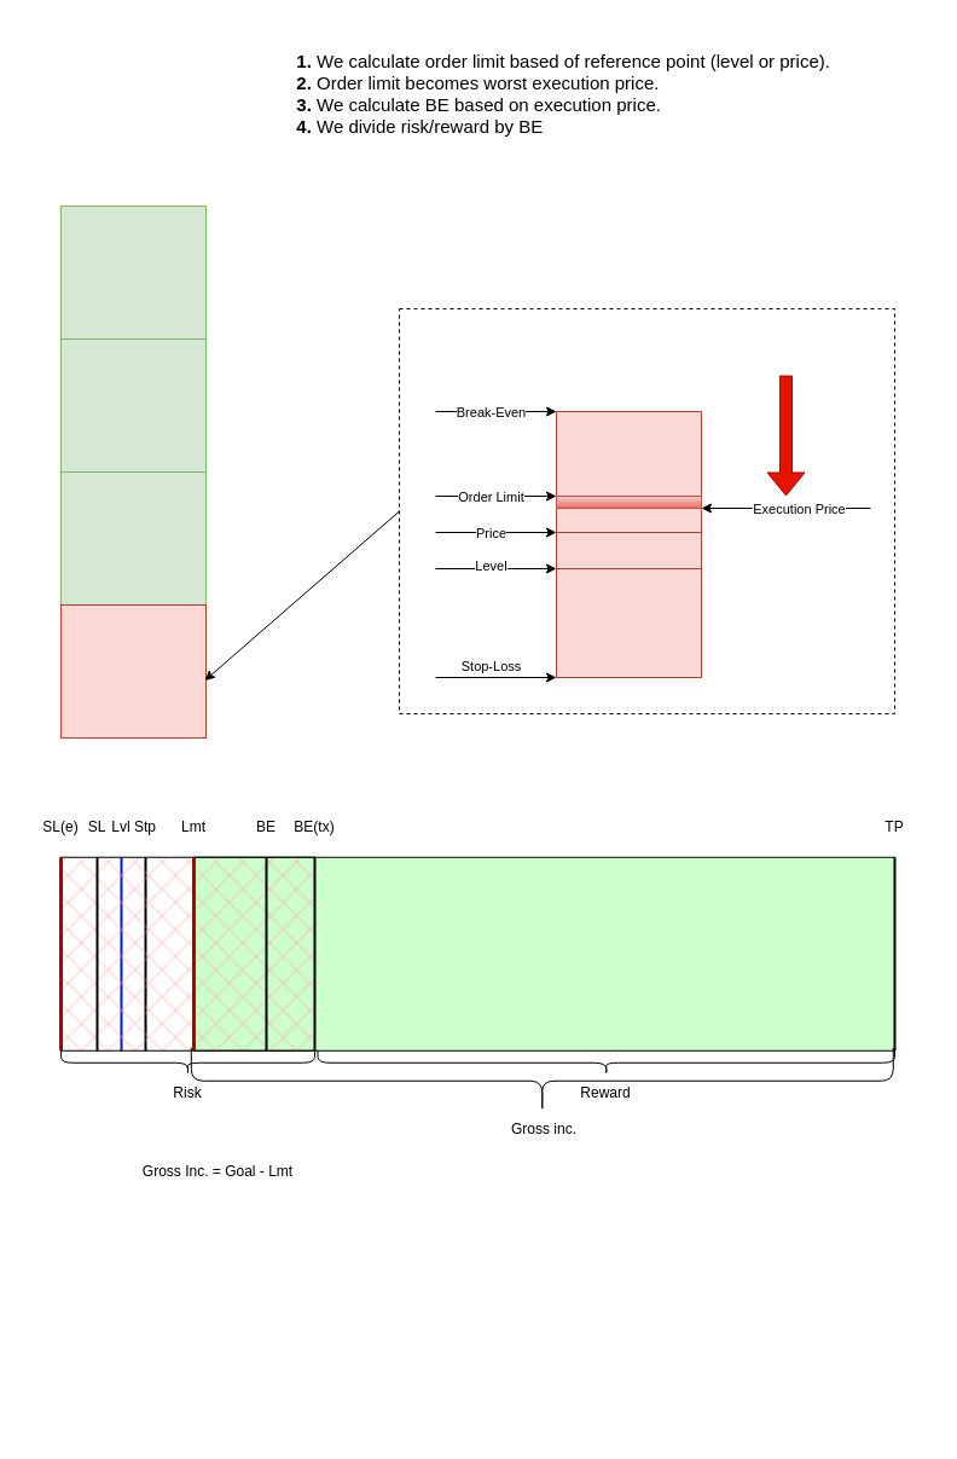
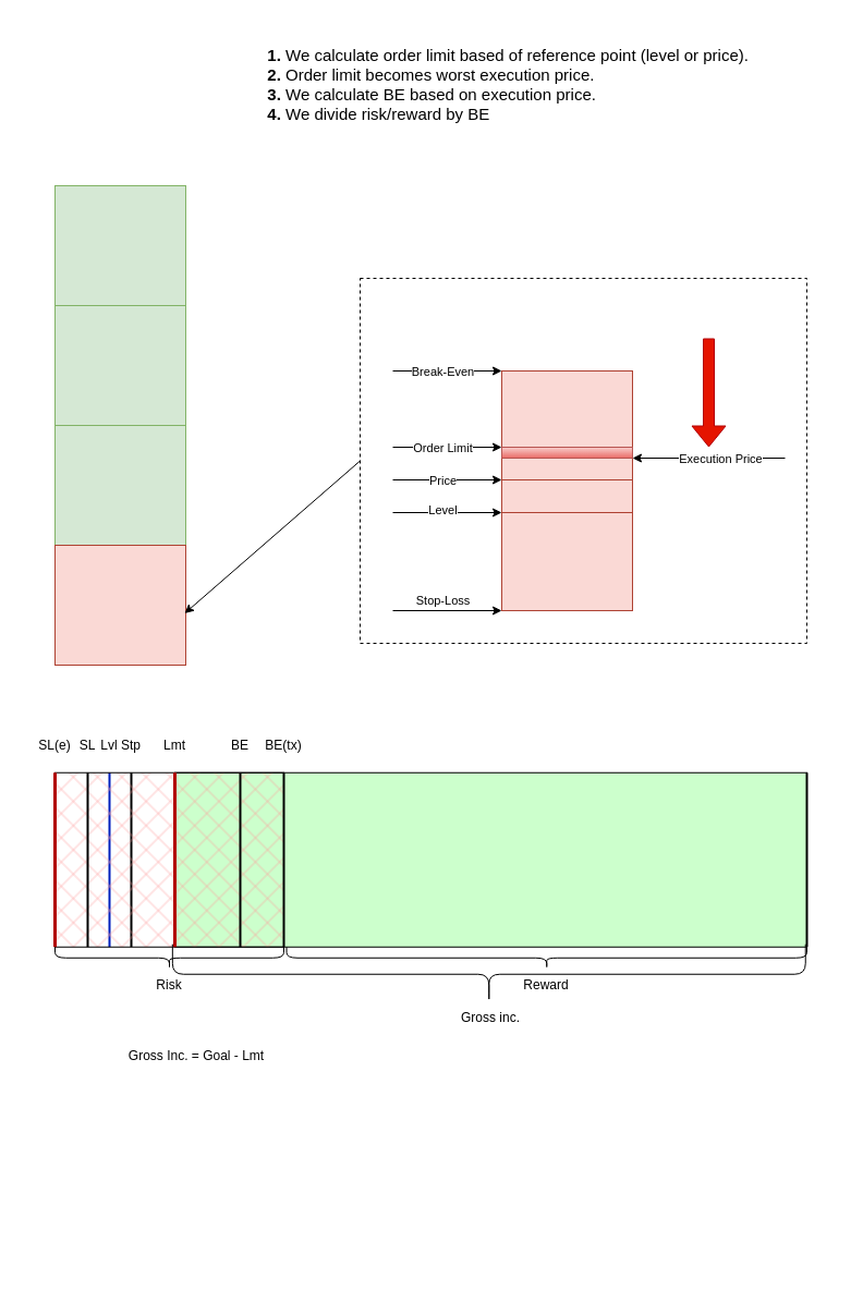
- <mxCell id="48" value="TP" style="text;html=1;align=center;verticalAlign=middle;whiteSpace=wrap;rounded=0;" vertex="1" parent="46"><mxGeometry width="60" height="30" as="geometry" /></mxCell>
